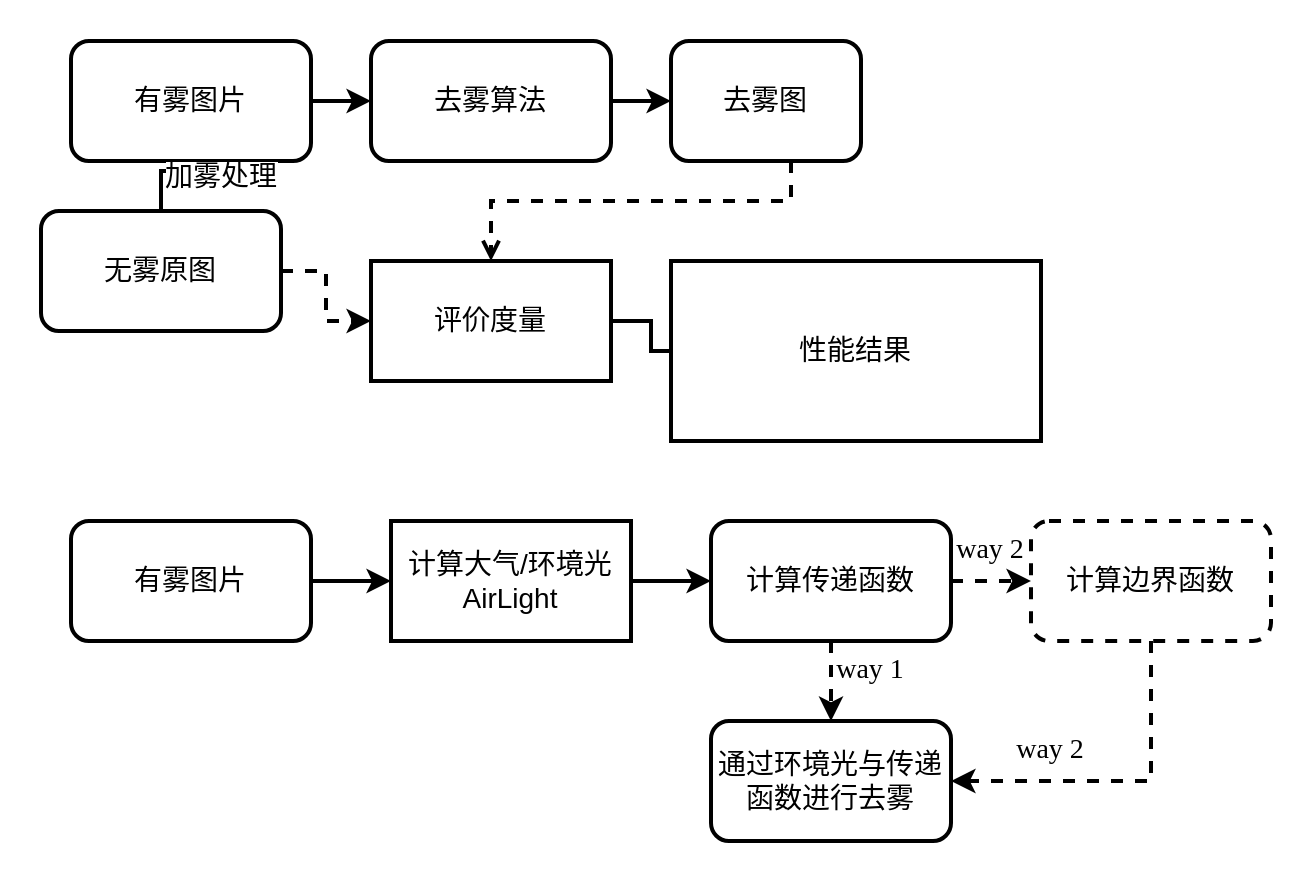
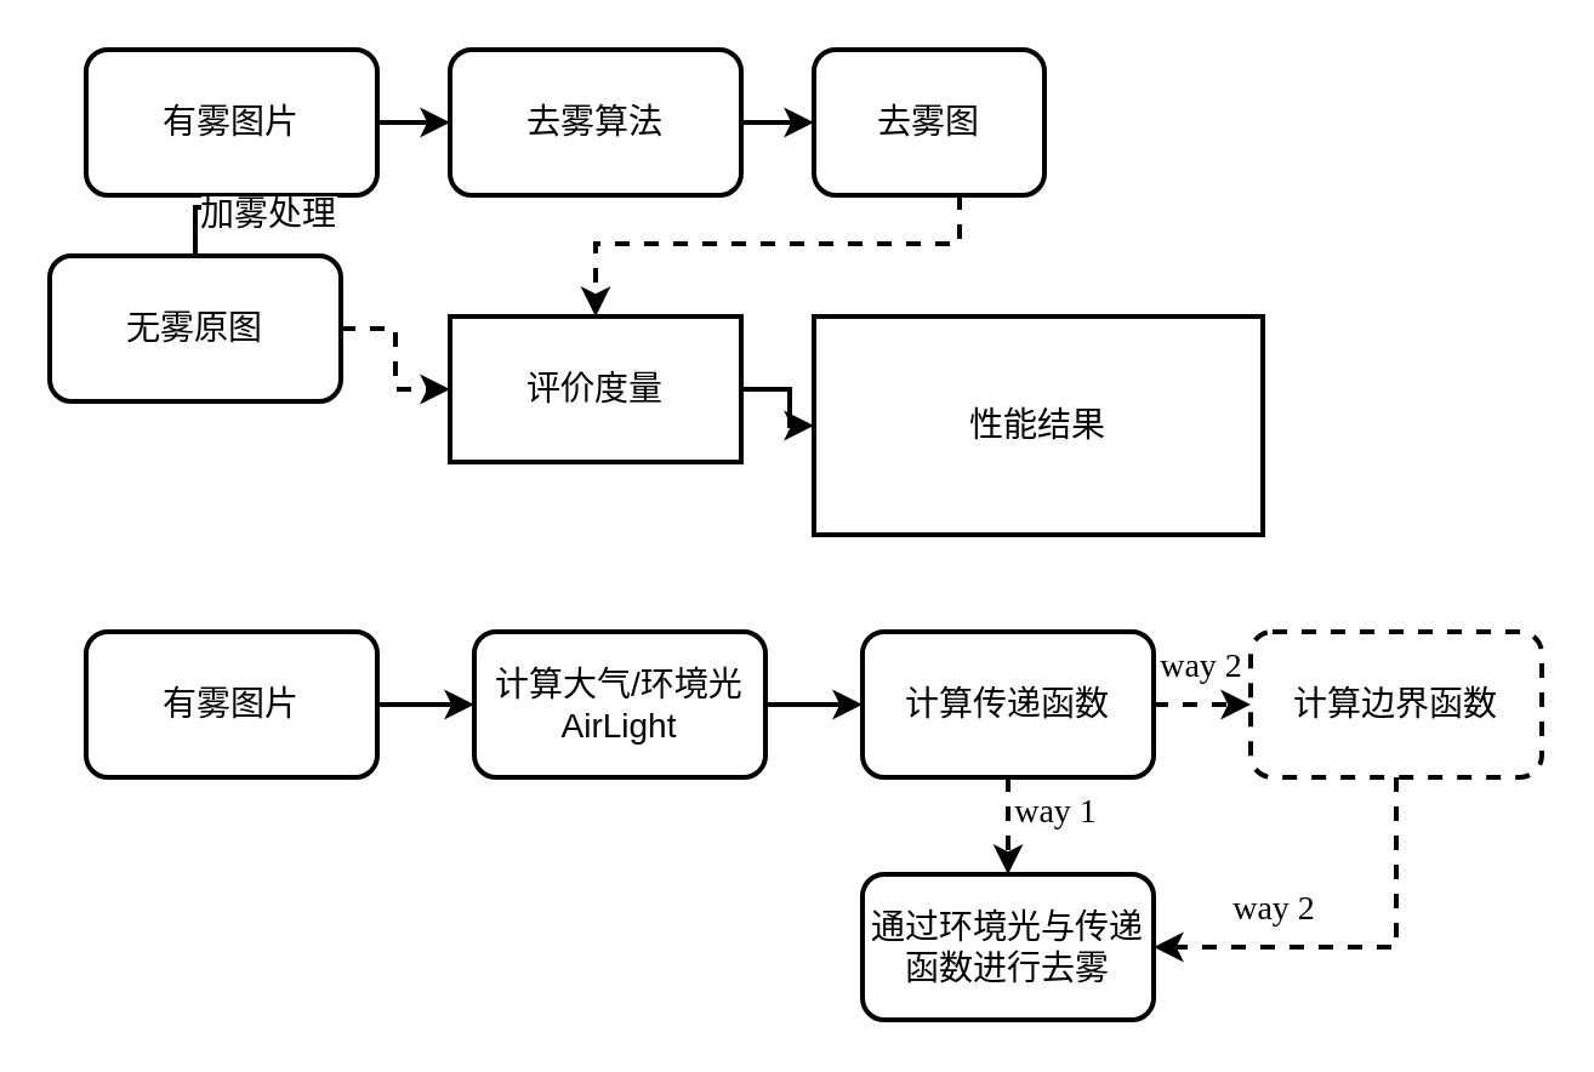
- <mxCell id="2" style="edgeStyle=orthogonalEdgeStyle;rounded=0;orthogonalLoop=1;jettySize=auto;html=1;entryX=0.5;entryY=0;entryDx=0;entryDy=0;fontFamily=Times New Roman;fontSize=14;dashed=1;strokeWidth=2;endArrow=open;" edge="1" parent="1" source="3" target="12"><mxGeometry relative="1" as="geometry"><Array as="points"><mxPoint x="395" y="100" /><mxPoint x="245" y="100" /></Array></mxGeometry></mxCell>
+ <mxCell id="2" style="edgeStyle=orthogonalEdgeStyle;rounded=0;orthogonalLoop=1;jettySize=auto;html=1;entryX=0.5;entryY=0;entryDx=0;entryDy=0;fontFamily=Times New Roman;fontSize=14;dashed=1;strokeWidth=2;" edge="1" parent="1" source="3" target="12"><mxGeometry relative="1" as="geometry"><Array as="points"><mxPoint x="395" y="100" /><mxPoint x="245" y="100" /></Array></mxGeometry></mxCell>
- <mxCell id="11" style="edgeStyle=orthogonalEdgeStyle;rounded=0;orthogonalLoop=1;jettySize=auto;html=1;entryX=0;entryY=0.5;entryDx=0;entryDy=0;fontFamily=Times New Roman;fontSize=14;strokeWidth=2;endArrow=none;" edge="1" parent="1" source="12" target="13"><mxGeometry relative="1" as="geometry" /></mxCell>
+ <mxCell id="11" style="edgeStyle=orthogonalEdgeStyle;rounded=0;orthogonalLoop=1;jettySize=auto;html=1;entryX=0;entryY=0.5;entryDx=0;entryDy=0;fontFamily=Times New Roman;fontSize=14;strokeWidth=2;" edge="1" parent="1" source="12" target="13"><mxGeometry relative="1" as="geometry" /></mxCell>
- <mxCell id="17" value="&lt;span style=&quot;font-size: 14px&quot;&gt;计算大气/环境光AirLight&lt;/span&gt;" style="whiteSpace=wrap;html=1;fillColor=none;strokeWidth=2;rounded=0;" vertex="1" parent="1"><mxGeometry x="195" y="260" width="120" height="60" as="geometry" /></mxCell>
+ <mxCell id="17" value="&lt;span style=&quot;font-size: 14px&quot;&gt;计算大气/环境光AirLight&lt;/span&gt;" style="rounded=1;whiteSpace=wrap;html=1;fillColor=none;strokeWidth=2;" vertex="1" parent="1"><mxGeometry x="195" y="260" width="120" height="60" as="geometry" /></mxCell>
